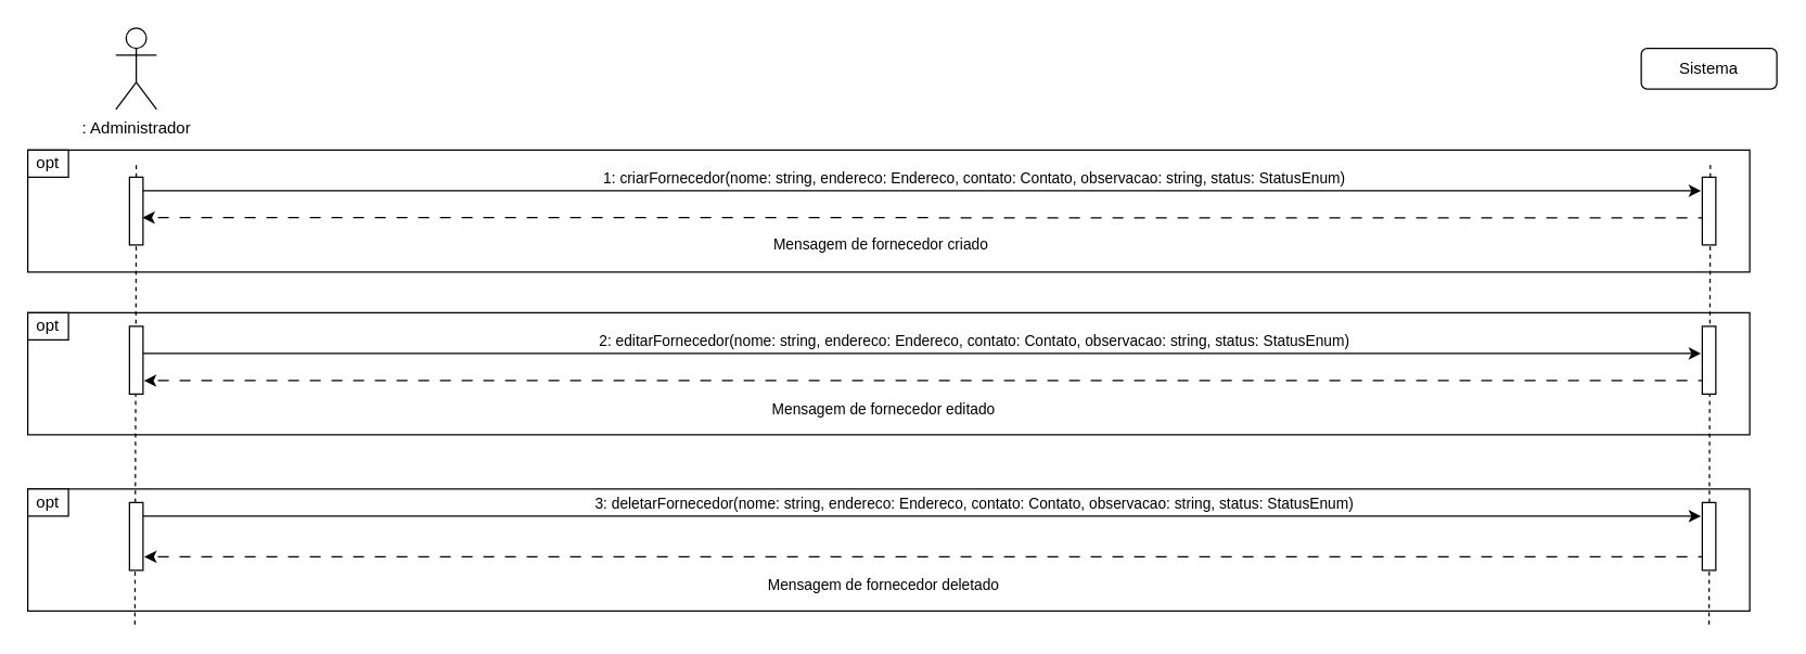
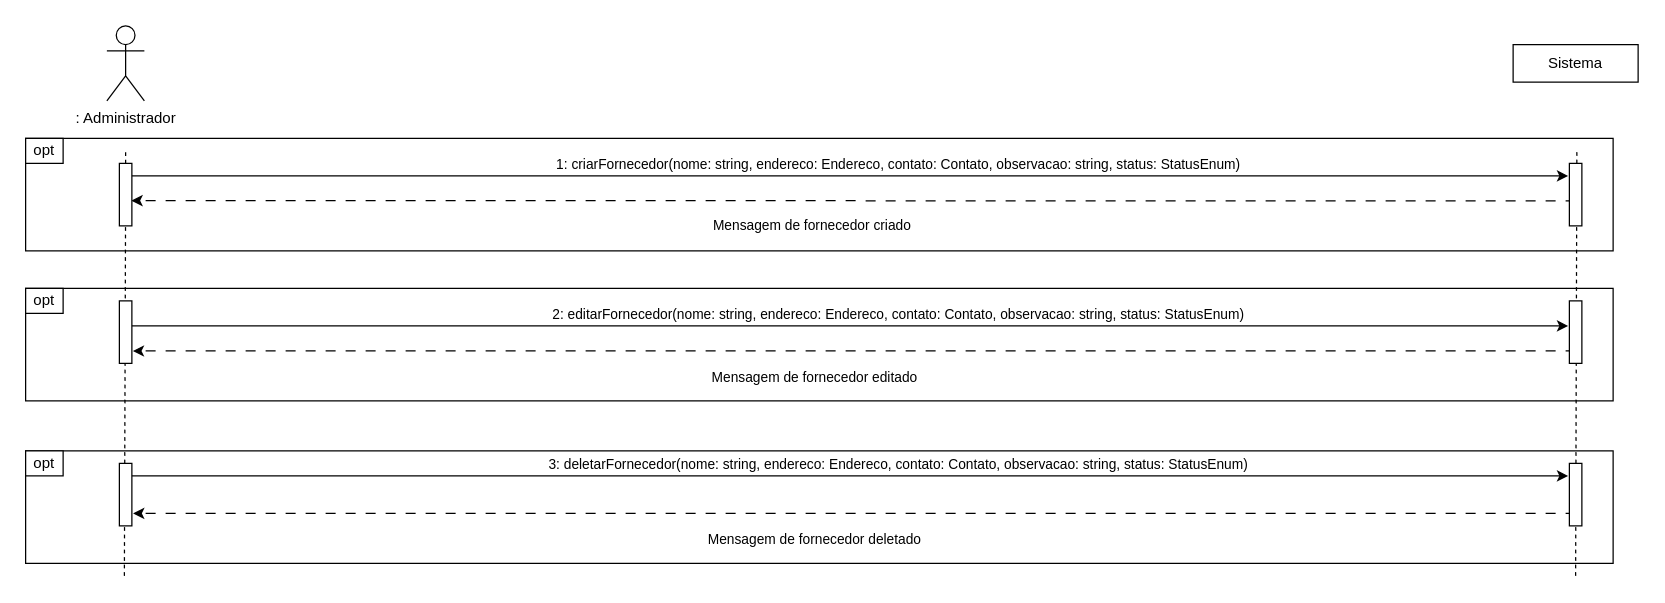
- <mxCell id="12" value="Sistema" style="whiteSpace=wrap;html=1;rounded=1;" parent="1" vertex="1"><mxGeometry x="1210" y="35" width="100" height="30" as="geometry" /></mxCell>
+ <mxCell id="12" value="Sistema" style="rounded=0;whiteSpace=wrap;html=1;" parent="1" vertex="1"><mxGeometry x="1210" y="35" width="100" height="30" as="geometry" /></mxCell>
